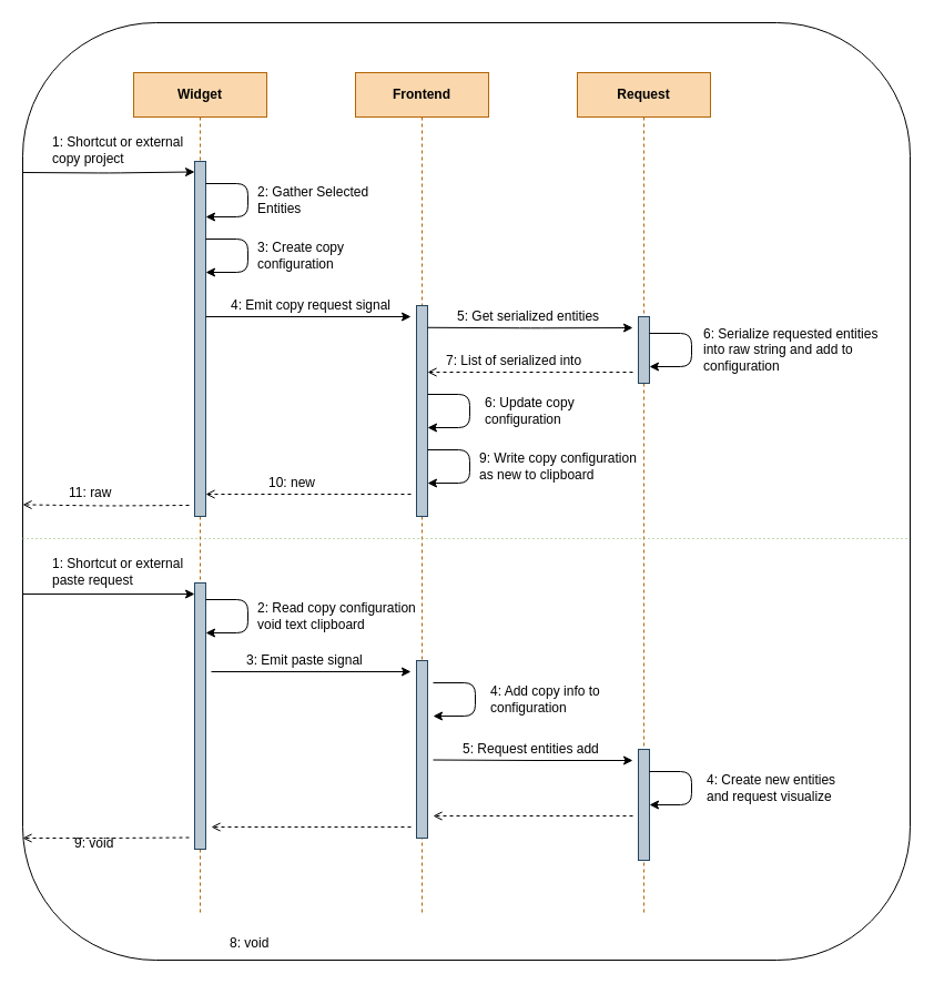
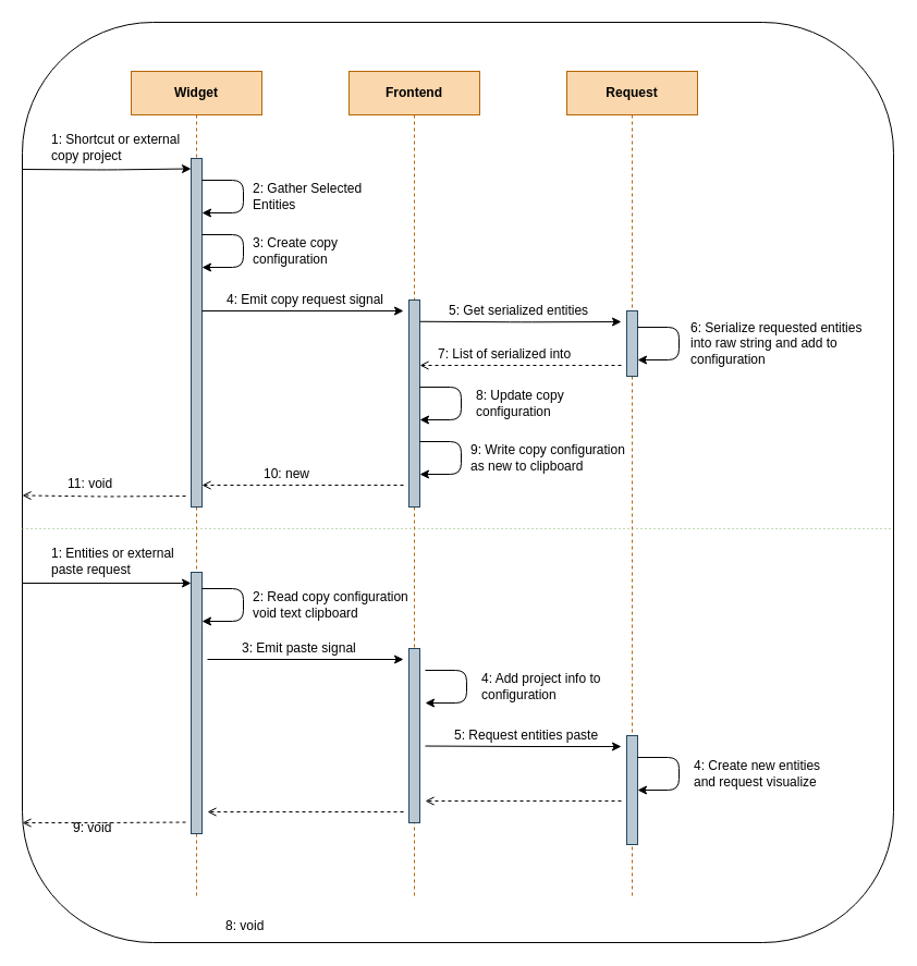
- <mxCell id="24" value="6: Update copy configuration" style="text;html=1;align=left;verticalAlign=middle;whiteSpace=wrap;rounded=0;allowArrows=0;fontFamily=Helvetica;fontSize=12;fontColor=#000000;connectable=0;" vertex="1" parent="1"><mxGeometry x="435" y="355" width="120" height="30" as="geometry" /></mxCell>
+ <mxCell id="24" value="8: Update copy configuration" style="text;html=1;align=left;verticalAlign=middle;whiteSpace=wrap;rounded=0;allowArrows=0;fontFamily=Helvetica;fontSize=12;fontColor=#000000;connectable=0;" vertex="1" parent="1"><mxGeometry x="435" y="355" width="120" height="30" as="geometry" /></mxCell>
- <mxCell id="30" value="11: raw" style="text;html=1;align=left;verticalAlign=middle;whiteSpace=wrap;rounded=0;allowArrows=0;fontFamily=Helvetica;fontSize=12;fontColor=#000000;connectable=0;" vertex="1" parent="1"><mxGeometry x="60" y="434.43" width="80" height="20" as="geometry" /></mxCell>
+ <mxCell id="30" value="11: void" style="text;html=1;align=left;verticalAlign=middle;whiteSpace=wrap;rounded=0;allowArrows=0;fontFamily=Helvetica;fontSize=12;fontColor=#000000;connectable=0;" vertex="1" parent="1"><mxGeometry x="60" y="434.43" width="80" height="20" as="geometry" /></mxCell>
- <mxCell id="33" value="1: Shortcut or external paste request" style="text;html=1;align=left;verticalAlign=middle;whiteSpace=wrap;rounded=0;allowArrows=0;fontFamily=Helvetica;fontSize=12;fontColor=#000000;connectable=0;" vertex="1" parent="1"><mxGeometry x="45" y="505" width="125" height="20" as="geometry" /></mxCell>
+ <mxCell id="33" value="1: Entities or external paste request" style="text;html=1;align=left;verticalAlign=middle;whiteSpace=wrap;rounded=0;allowArrows=0;fontFamily=Helvetica;fontSize=12;fontColor=#000000;connectable=0;" vertex="1" parent="1"><mxGeometry x="45" y="505" width="125" height="20" as="geometry" /></mxCell>
- <mxCell id="41" value="4: Add copy info to configuration" style="text;html=1;align=left;verticalAlign=middle;whiteSpace=wrap;rounded=0;allowArrows=0;fontFamily=Helvetica;fontSize=12;fontColor=#000000;connectable=0;" vertex="1" parent="1"><mxGeometry x="440" y="615" width="120" height="30" as="geometry" /></mxCell>
+ <mxCell id="41" value="4: Add project info to configuration" style="text;html=1;align=left;verticalAlign=middle;whiteSpace=wrap;rounded=0;allowArrows=0;fontFamily=Helvetica;fontSize=12;fontColor=#000000;connectable=0;" vertex="1" parent="1"><mxGeometry x="440" y="615" width="120" height="30" as="geometry" /></mxCell>
- <mxCell id="43" value="5: Request entities add" style="text;html=1;align=left;verticalAlign=middle;whiteSpace=wrap;rounded=0;allowArrows=0;fontFamily=Helvetica;fontSize=12;fontColor=#000000;connectable=0;" vertex="1" parent="1"><mxGeometry x="415" y="664.52" width="140" height="20" as="geometry" /></mxCell>
+ <mxCell id="43" value="5: Request entities paste" style="text;html=1;align=left;verticalAlign=middle;whiteSpace=wrap;rounded=0;allowArrows=0;fontFamily=Helvetica;fontSize=12;fontColor=#000000;connectable=0;" vertex="1" parent="1"><mxGeometry x="415" y="664.52" width="140" height="20" as="geometry" /></mxCell>
